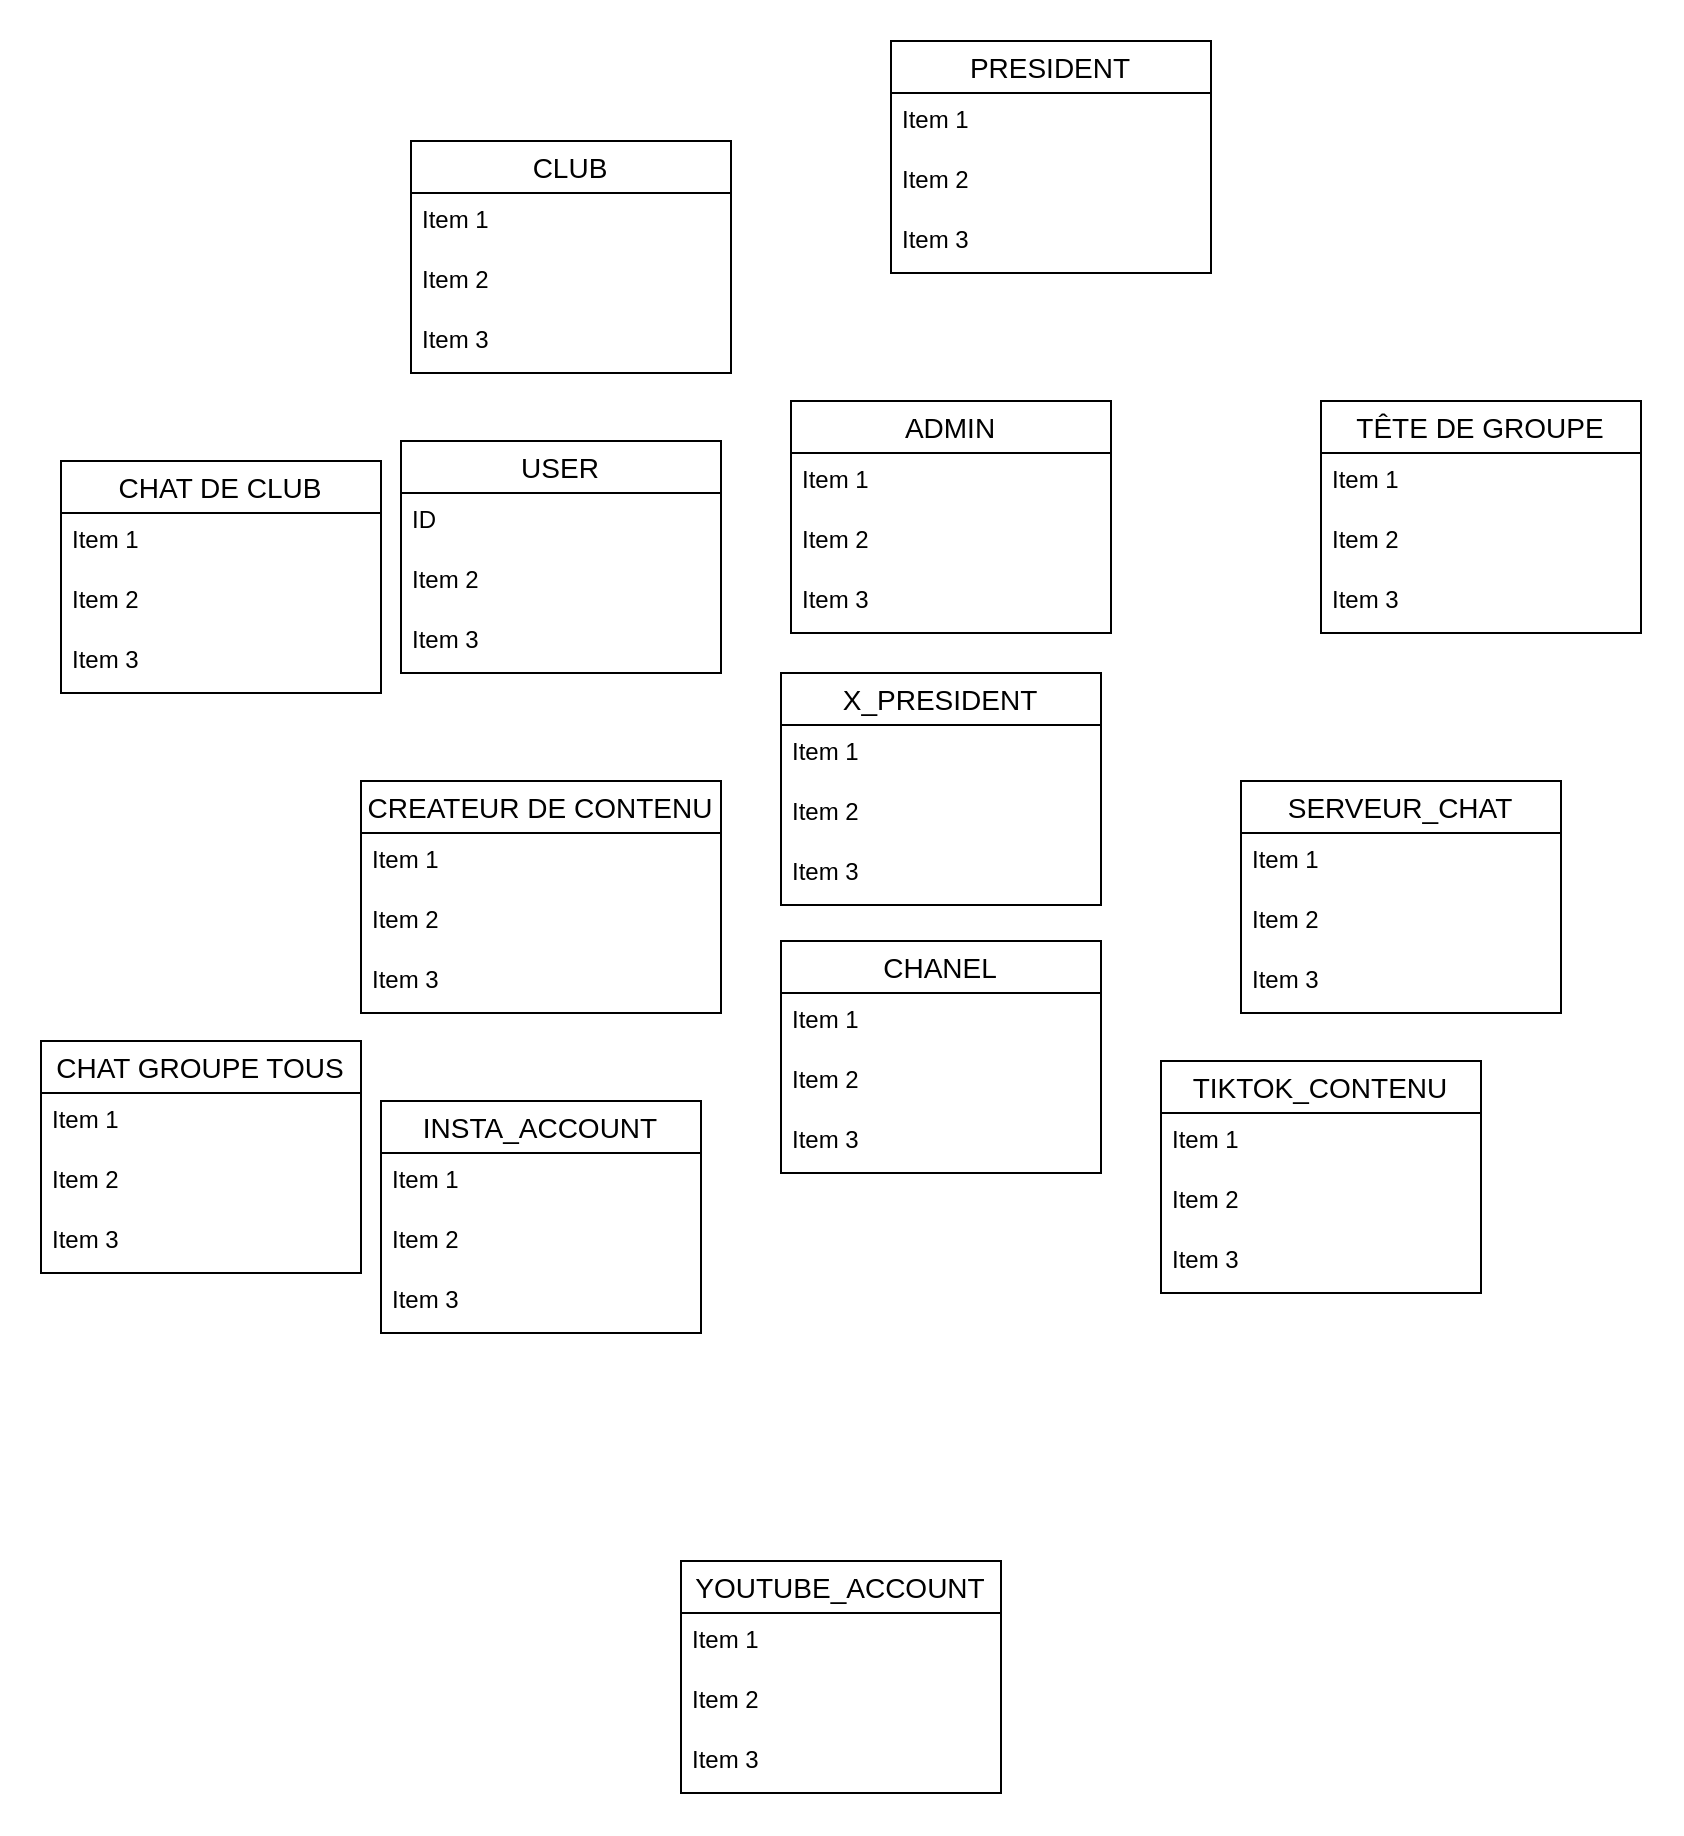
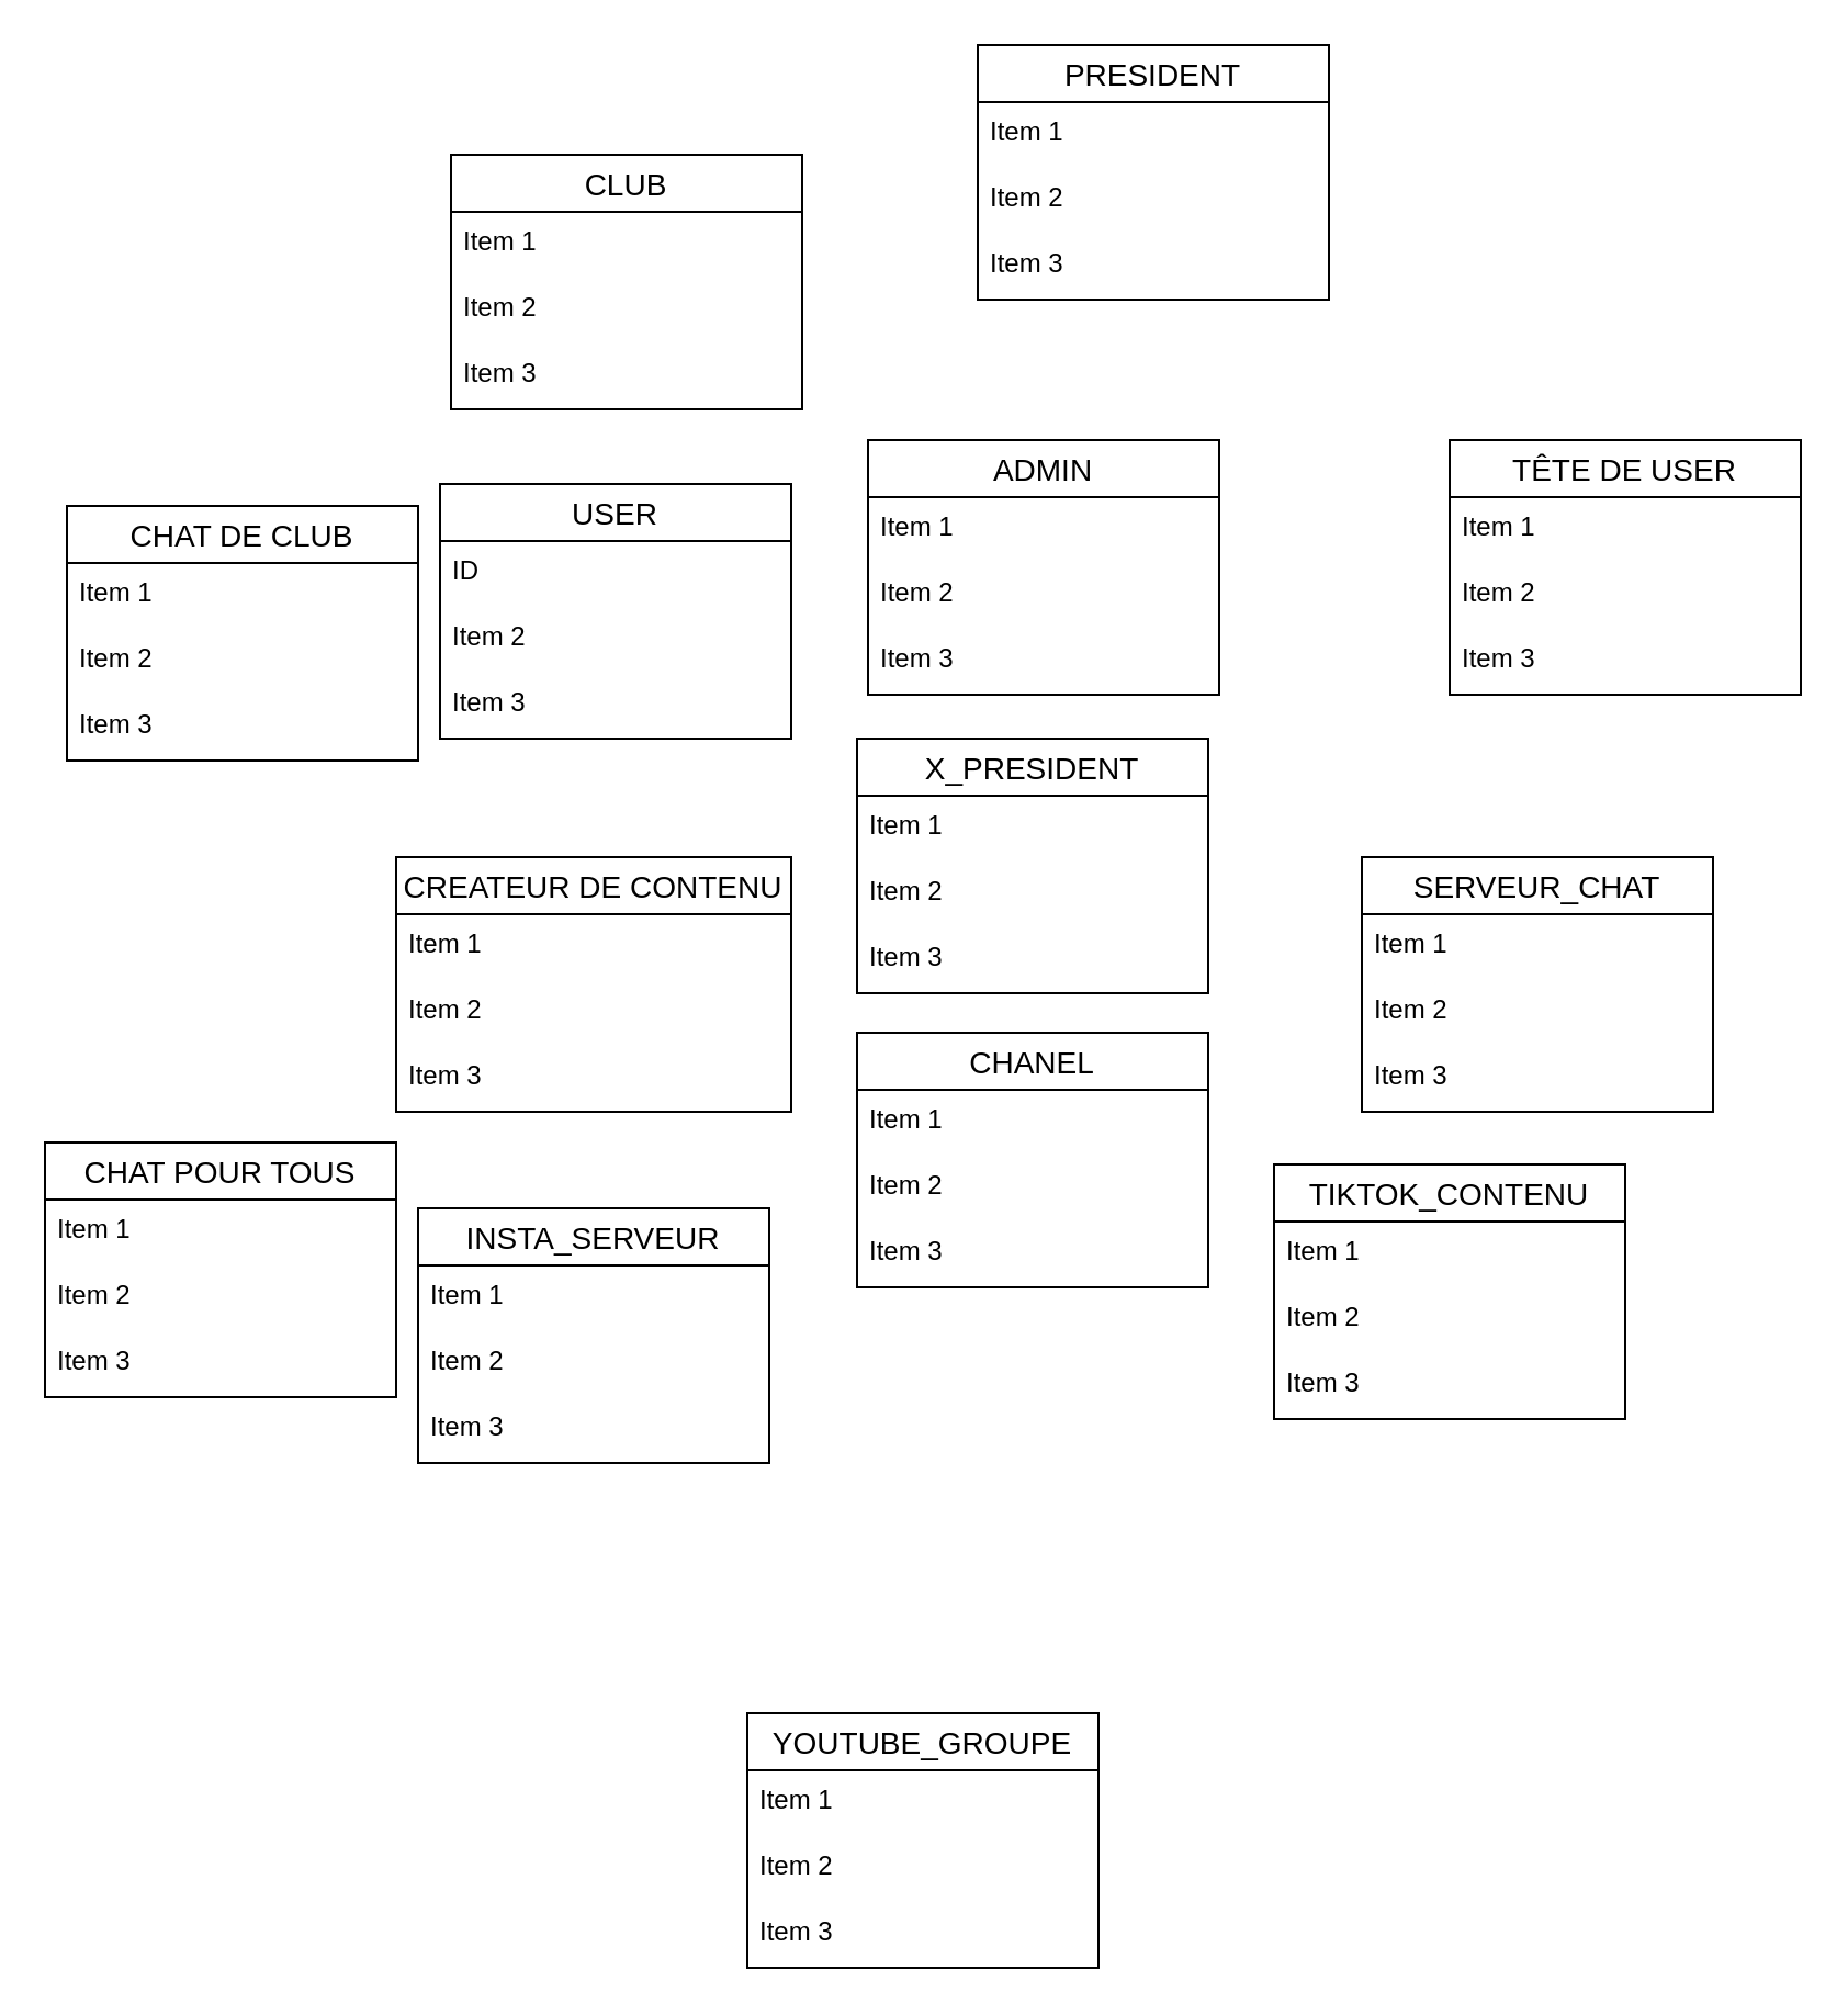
- <mxCell id="30" value="TÊTE DE GROUPE" style="swimlane;fontStyle=0;childLayout=stackLayout;horizontal=1;startSize=26;horizontalStack=0;resizeParent=1;resizeParentMax=0;resizeLast=0;collapsible=1;marginBottom=0;align=center;fontSize=14;" vertex="1" parent="1"><mxGeometry x="660" y="200" width="160" height="116" as="geometry" /></mxCell>
+ <mxCell id="30" value="TÊTE DE USER" style="swimlane;fontStyle=0;childLayout=stackLayout;horizontal=1;startSize=26;horizontalStack=0;resizeParent=1;resizeParentMax=0;resizeLast=0;collapsible=1;marginBottom=0;align=center;fontSize=14;" vertex="1" parent="1"><mxGeometry x="660" y="200" width="160" height="116" as="geometry" /></mxCell>
- <mxCell id="10" value="CHAT GROUPE TOUS" style="swimlane;fontStyle=0;childLayout=stackLayout;horizontal=1;startSize=26;horizontalStack=0;resizeParent=1;resizeParentMax=0;resizeLast=0;collapsible=1;marginBottom=0;align=center;fontSize=14;" vertex="1" parent="1"><mxGeometry x="20" y="520" width="160" height="116" as="geometry" /></mxCell>
+ <mxCell id="10" value="CHAT POUR TOUS" style="swimlane;fontStyle=0;childLayout=stackLayout;horizontal=1;startSize=26;horizontalStack=0;resizeParent=1;resizeParentMax=0;resizeLast=0;collapsible=1;marginBottom=0;align=center;fontSize=14;" vertex="1" parent="1"><mxGeometry x="20" y="520" width="160" height="116" as="geometry" /></mxCell>
- <mxCell id="2" value="INSTA_ACCOUNT" style="swimlane;fontStyle=0;childLayout=stackLayout;horizontal=1;startSize=26;horizontalStack=0;resizeParent=1;resizeParentMax=0;resizeLast=0;collapsible=1;marginBottom=0;align=center;fontSize=14;" vertex="1" parent="1"><mxGeometry x="190" y="550" width="160" height="116" as="geometry" /></mxCell>
+ <mxCell id="2" value="INSTA_SERVEUR" style="swimlane;fontStyle=0;childLayout=stackLayout;horizontal=1;startSize=26;horizontalStack=0;resizeParent=1;resizeParentMax=0;resizeLast=0;collapsible=1;marginBottom=0;align=center;fontSize=14;" vertex="1" parent="1"><mxGeometry x="190" y="550" width="160" height="116" as="geometry" /></mxCell>
- <mxCell id="46" value="YOUTUBE_ACCOUNT" style="swimlane;fontStyle=0;childLayout=stackLayout;horizontal=1;startSize=26;horizontalStack=0;resizeParent=1;resizeParentMax=0;resizeLast=0;collapsible=1;marginBottom=0;align=center;fontSize=14;" vertex="1" parent="1"><mxGeometry x="340" y="780" width="160" height="116" as="geometry" /></mxCell>
+ <mxCell id="46" value="YOUTUBE_GROUPE" style="swimlane;fontStyle=0;childLayout=stackLayout;horizontal=1;startSize=26;horizontalStack=0;resizeParent=1;resizeParentMax=0;resizeLast=0;collapsible=1;marginBottom=0;align=center;fontSize=14;" vertex="1" parent="1"><mxGeometry x="340" y="780" width="160" height="116" as="geometry" /></mxCell>
